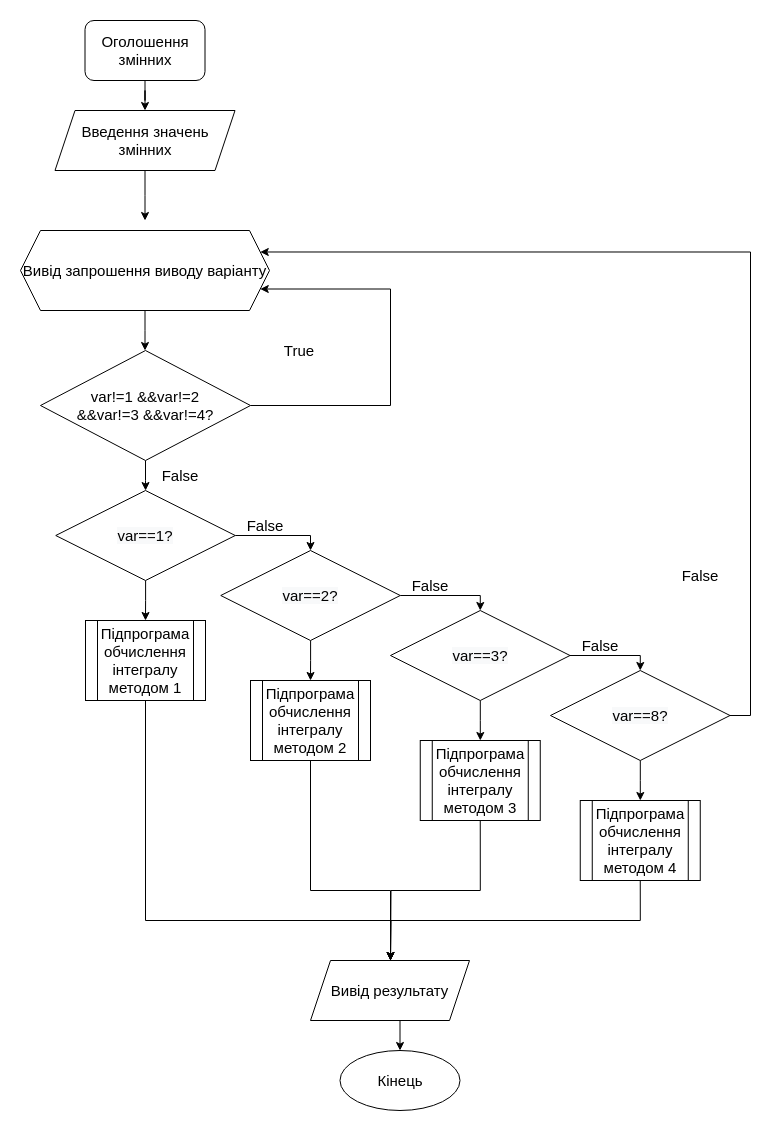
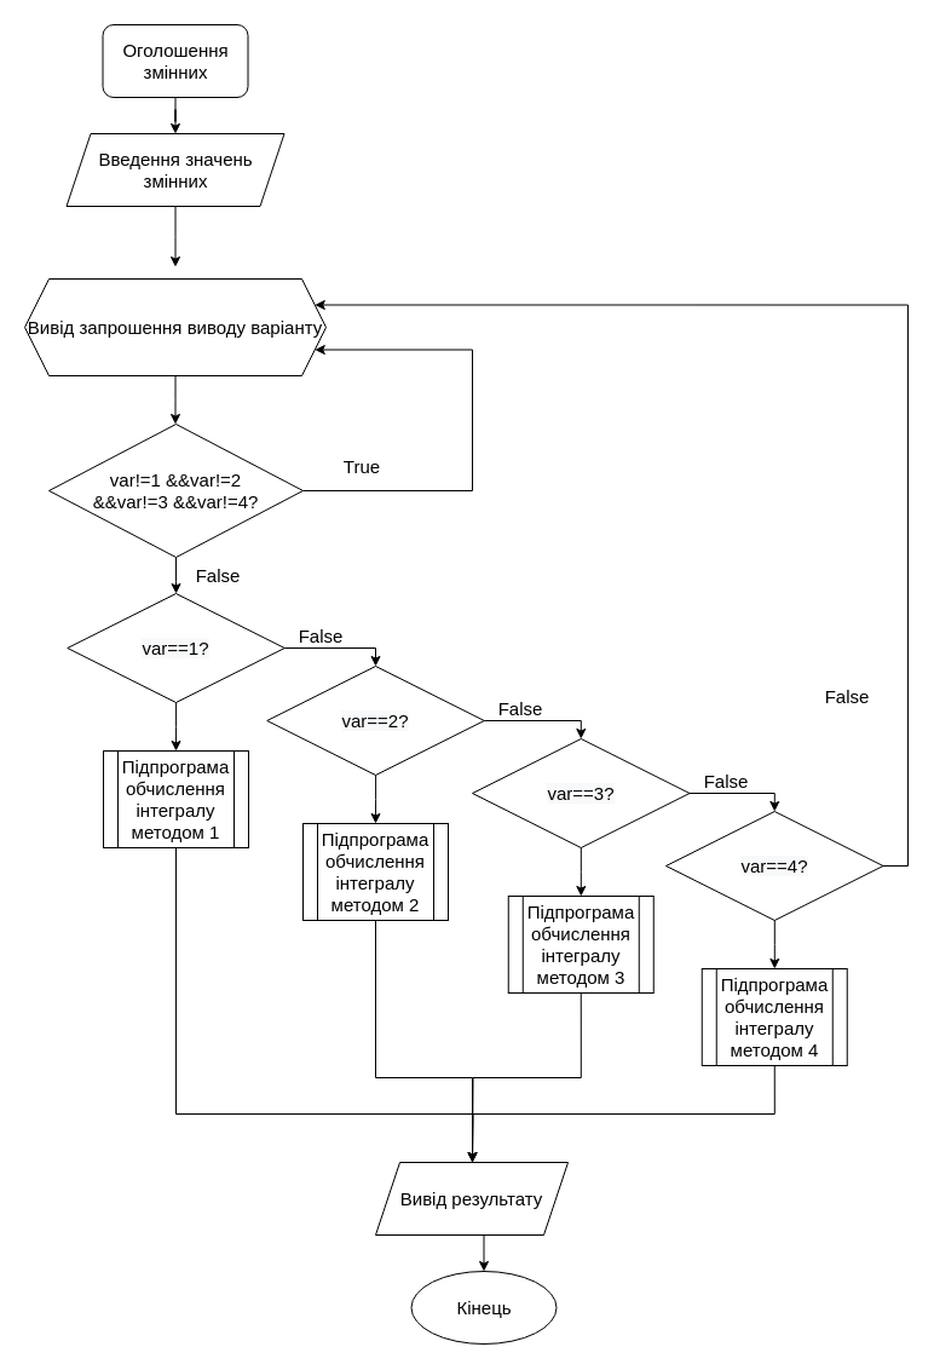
- <mxCell id="11" value="True" style="text;html=1;strokeColor=none;fillColor=none;align=center;verticalAlign=middle;whiteSpace=wrap;rounded=0;fontSize=15;" vertex="1" parent="1"><mxGeometry x="269" y="335" width="60" height="30" as="geometry" /></mxCell>
+ <mxCell id="11" value="True" style="text;html=1;strokeColor=none;fillColor=none;align=center;verticalAlign=middle;whiteSpace=wrap;rounded=0;fontSize=15;" vertex="1" parent="1"><mxGeometry x="269" y="370" width="60" height="30" as="geometry" /></mxCell>
- <mxCell id="23" value="&lt;span style=&quot;color: rgb(0, 0, 0); font-family: Helvetica; font-size: 15px; font-style: normal; font-variant-ligatures: normal; font-variant-caps: normal; font-weight: 400; letter-spacing: normal; orphans: 2; text-align: center; text-indent: 0px; text-transform: none; widows: 2; word-spacing: 0px; -webkit-text-stroke-width: 0px; background-color: rgb(248, 249, 250); text-decoration-thickness: initial; text-decoration-style: initial; text-decoration-color: initial; float: none; display: inline !important;&quot;&gt;var==8?&lt;/span&gt;" style="rhombus;whiteSpace=wrap;html=1;fontSize=15;" vertex="1" parent="1"><mxGeometry x="550" y="670" width="179.5" height="90" as="geometry" /></mxCell>
+ <mxCell id="23" value="&lt;span style=&quot;color: rgb(0, 0, 0); font-family: Helvetica; font-size: 15px; font-style: normal; font-variant-ligatures: normal; font-variant-caps: normal; font-weight: 400; letter-spacing: normal; orphans: 2; text-align: center; text-indent: 0px; text-transform: none; widows: 2; word-spacing: 0px; -webkit-text-stroke-width: 0px; background-color: rgb(248, 249, 250); text-decoration-thickness: initial; text-decoration-style: initial; text-decoration-color: initial; float: none; display: inline !important;&quot;&gt;var==4?&lt;/span&gt;" style="rhombus;whiteSpace=wrap;html=1;fontSize=15;" vertex="1" parent="1"><mxGeometry x="550" y="670" width="179.5" height="90" as="geometry" /></mxCell>
